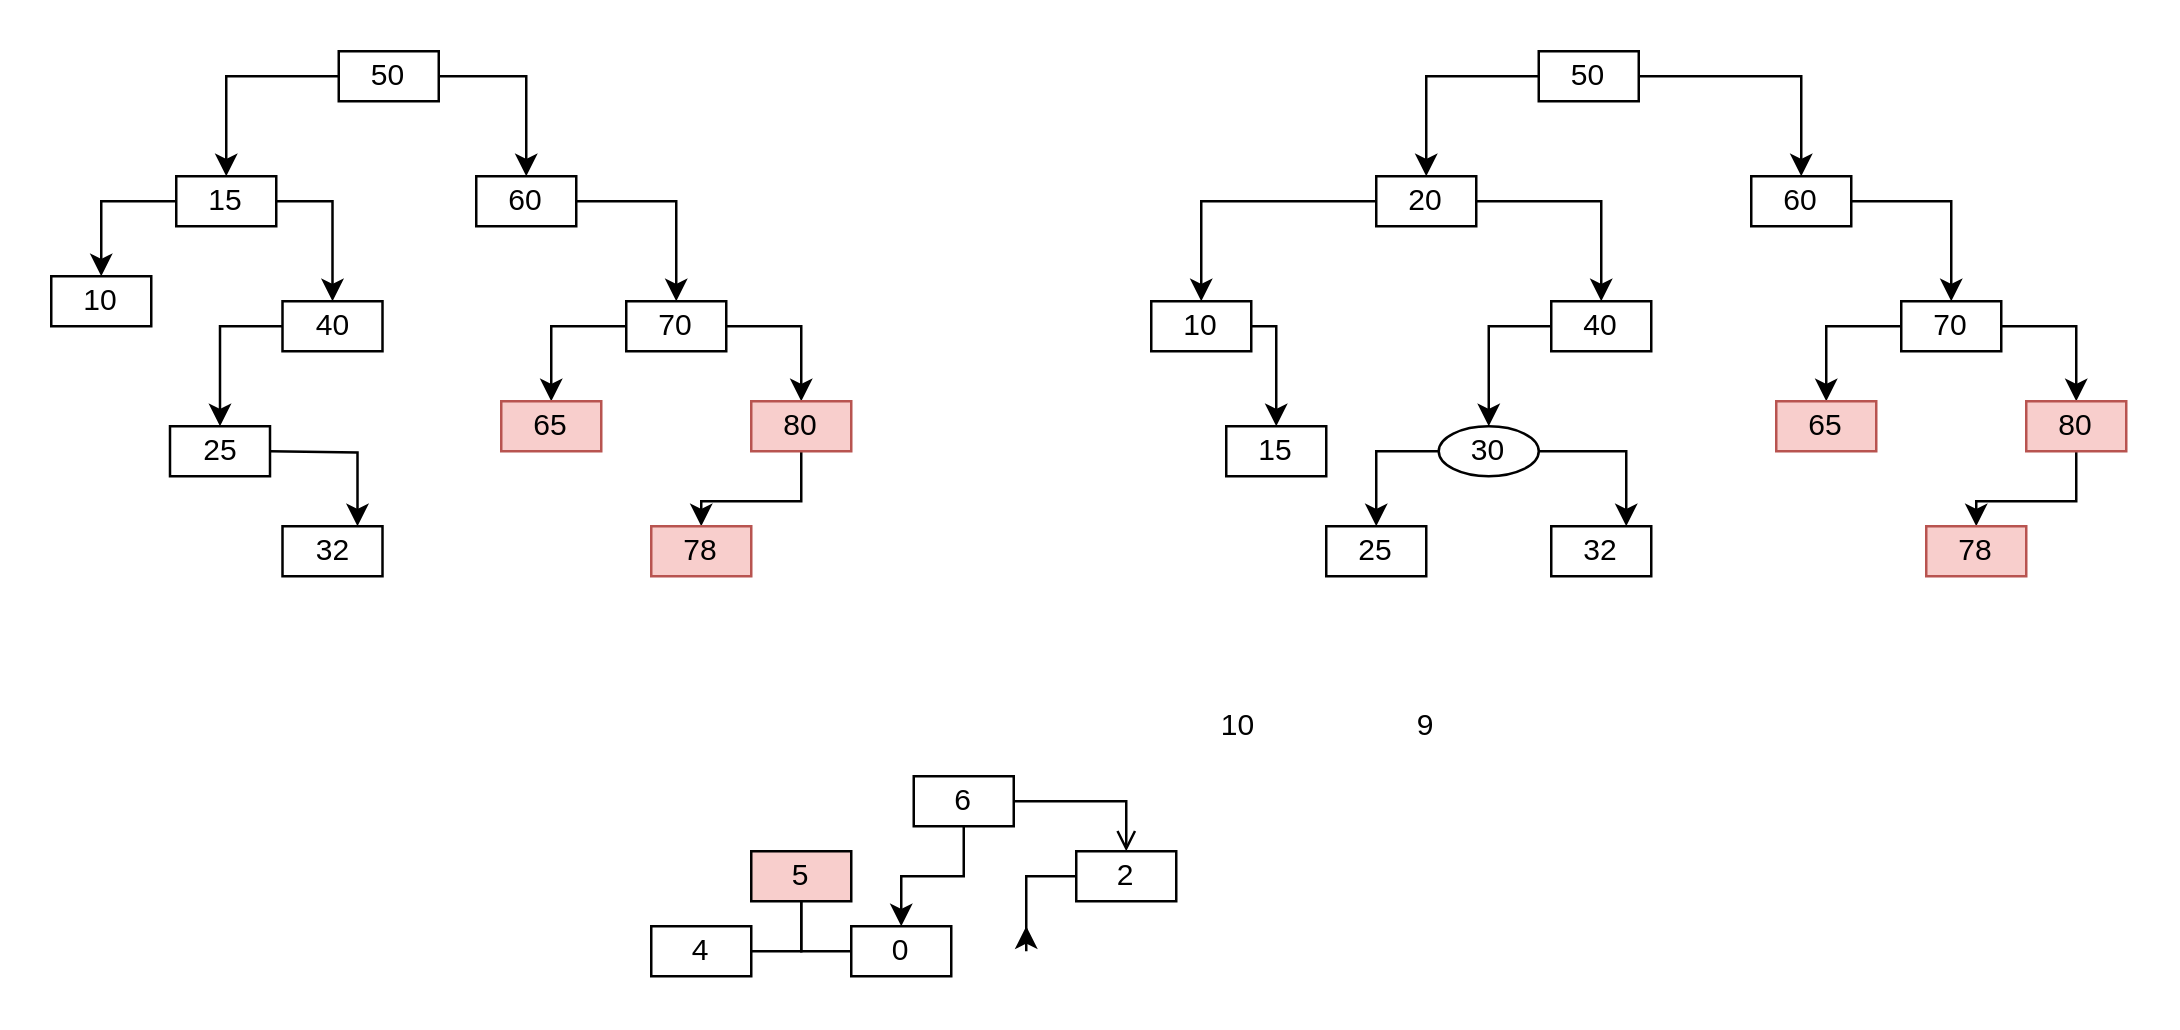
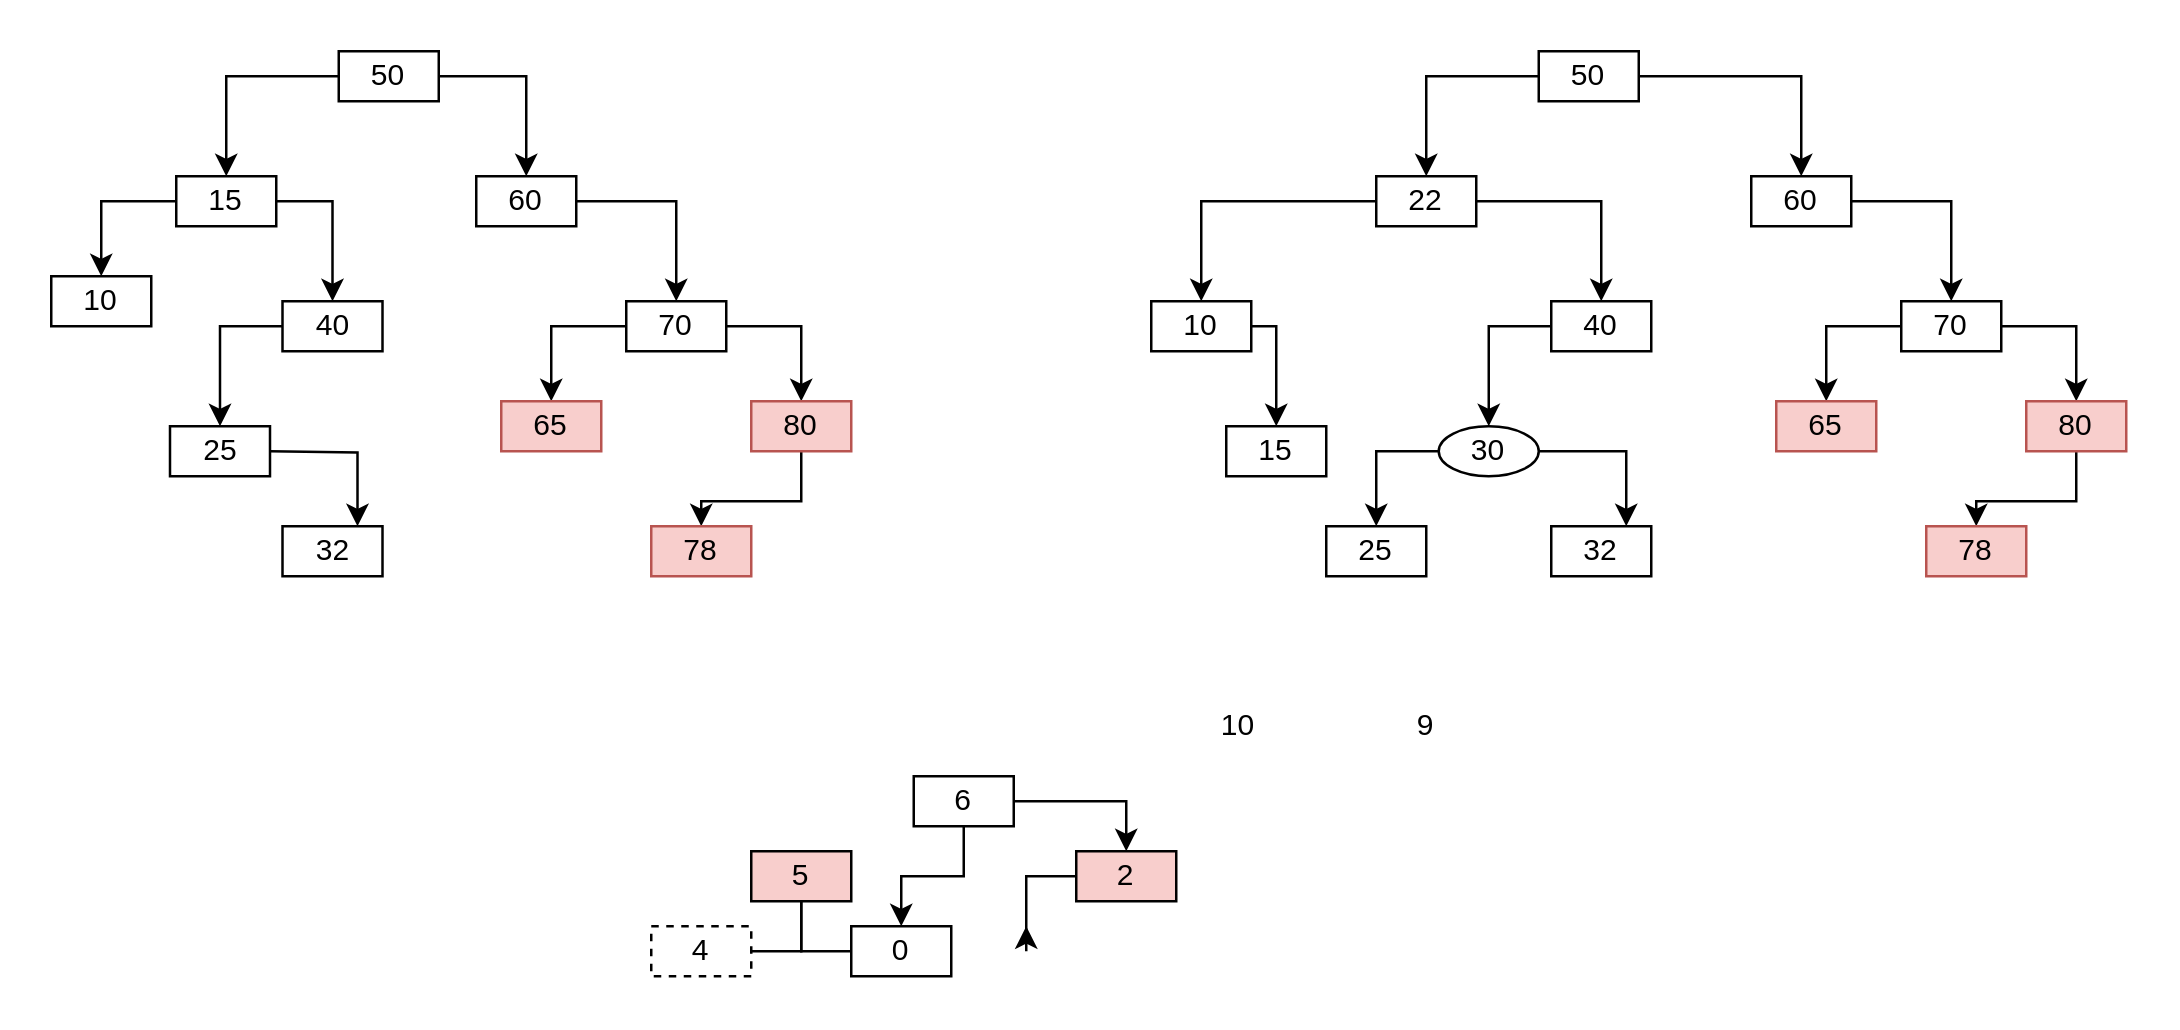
- <mxCell id="7" value="20" style="rounded=0;whiteSpace=wrap;html=1;" parent="1" vertex="1"><mxGeometry x="550" y="70" width="40" height="20" as="geometry" /></mxCell>
+ <mxCell id="7" value="22" style="rounded=0;whiteSpace=wrap;html=1;" parent="1" vertex="1"><mxGeometry x="550" y="70" width="40" height="20" as="geometry" /></mxCell>
- <mxCell id="49" style="edgeStyle=orthogonalEdgeStyle;rounded=0;orthogonalLoop=1;jettySize=auto;html=1;entryX=0.5;entryY=0;entryDx=0;entryDy=0;endArrow=open;" edge="1" parent="1" source="50" target="57"><mxGeometry relative="1" as="geometry" /></mxCell>
+ <mxCell id="49" style="edgeStyle=orthogonalEdgeStyle;rounded=0;orthogonalLoop=1;jettySize=auto;html=1;entryX=0.5;entryY=0;entryDx=0;entryDy=0;" edge="1" parent="1" source="50" target="57"><mxGeometry relative="1" as="geometry" /></mxCell>
- <mxCell id="57" value="2" style="rounded=0;whiteSpace=wrap;html=1;" vertex="1" parent="1"><mxGeometry x="430" y="340" width="40" height="20" as="geometry" /></mxCell>
+ <mxCell id="57" value="2" style="rounded=0;whiteSpace=wrap;html=1;fillColor=#f8cecc;" vertex="1" parent="1"><mxGeometry x="430" y="340" width="40" height="20" as="geometry" /></mxCell>
- <mxCell id="55" value="4" style="rounded=0;whiteSpace=wrap;html=1;" vertex="1" parent="1"><mxGeometry x="260" y="370" width="40" height="20" as="geometry" /></mxCell>
+ <mxCell id="55" value="4" style="rounded=0;whiteSpace=wrap;html=1;dashed=1;" vertex="1" parent="1"><mxGeometry x="260" y="370" width="40" height="20" as="geometry" /></mxCell>
